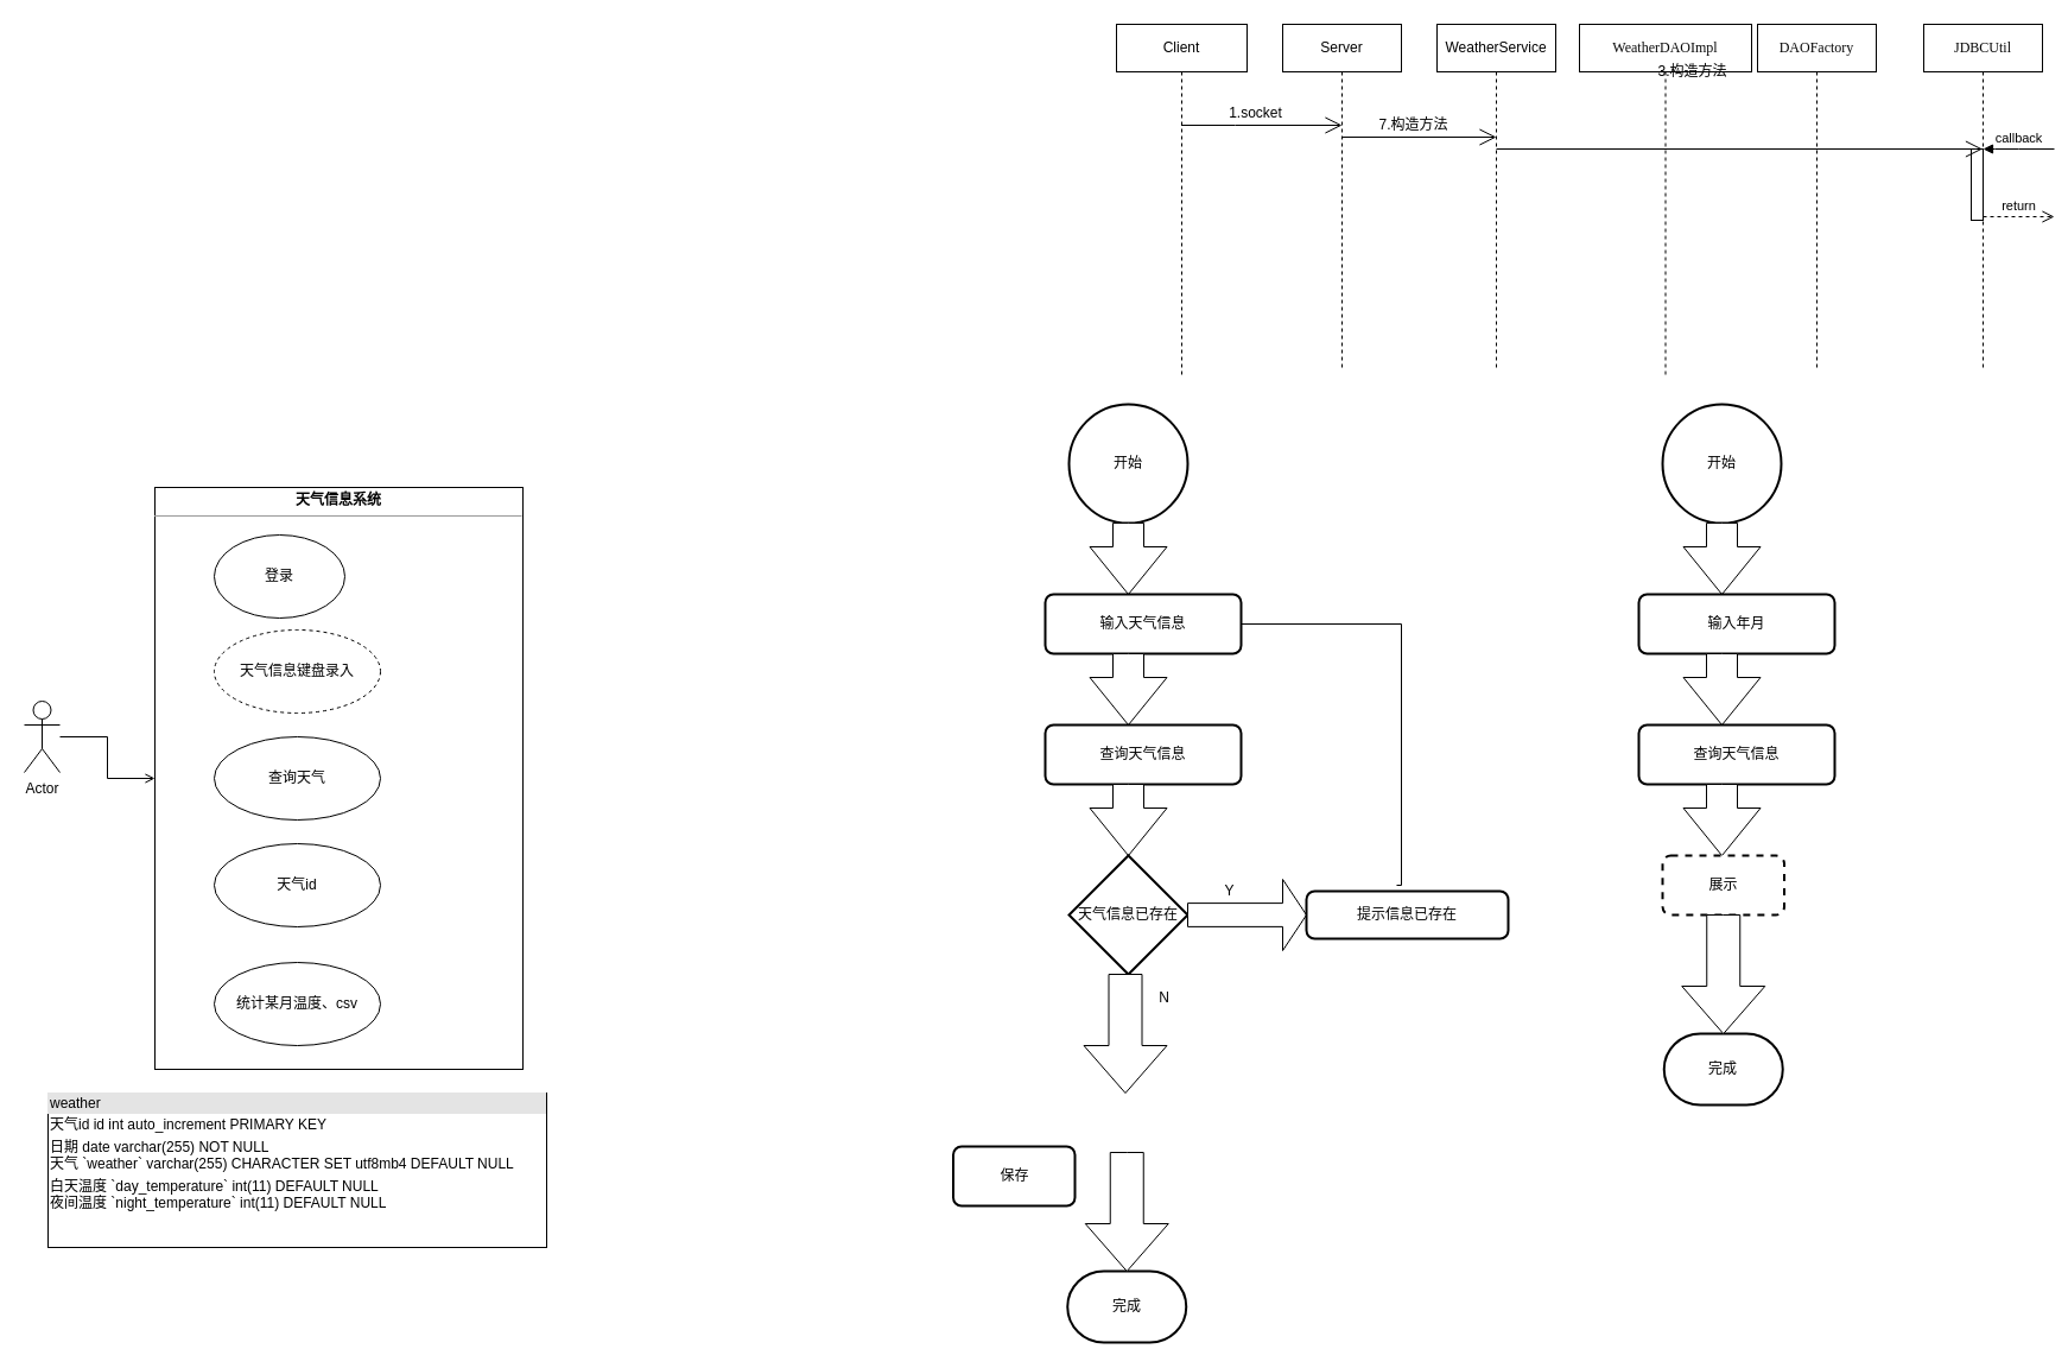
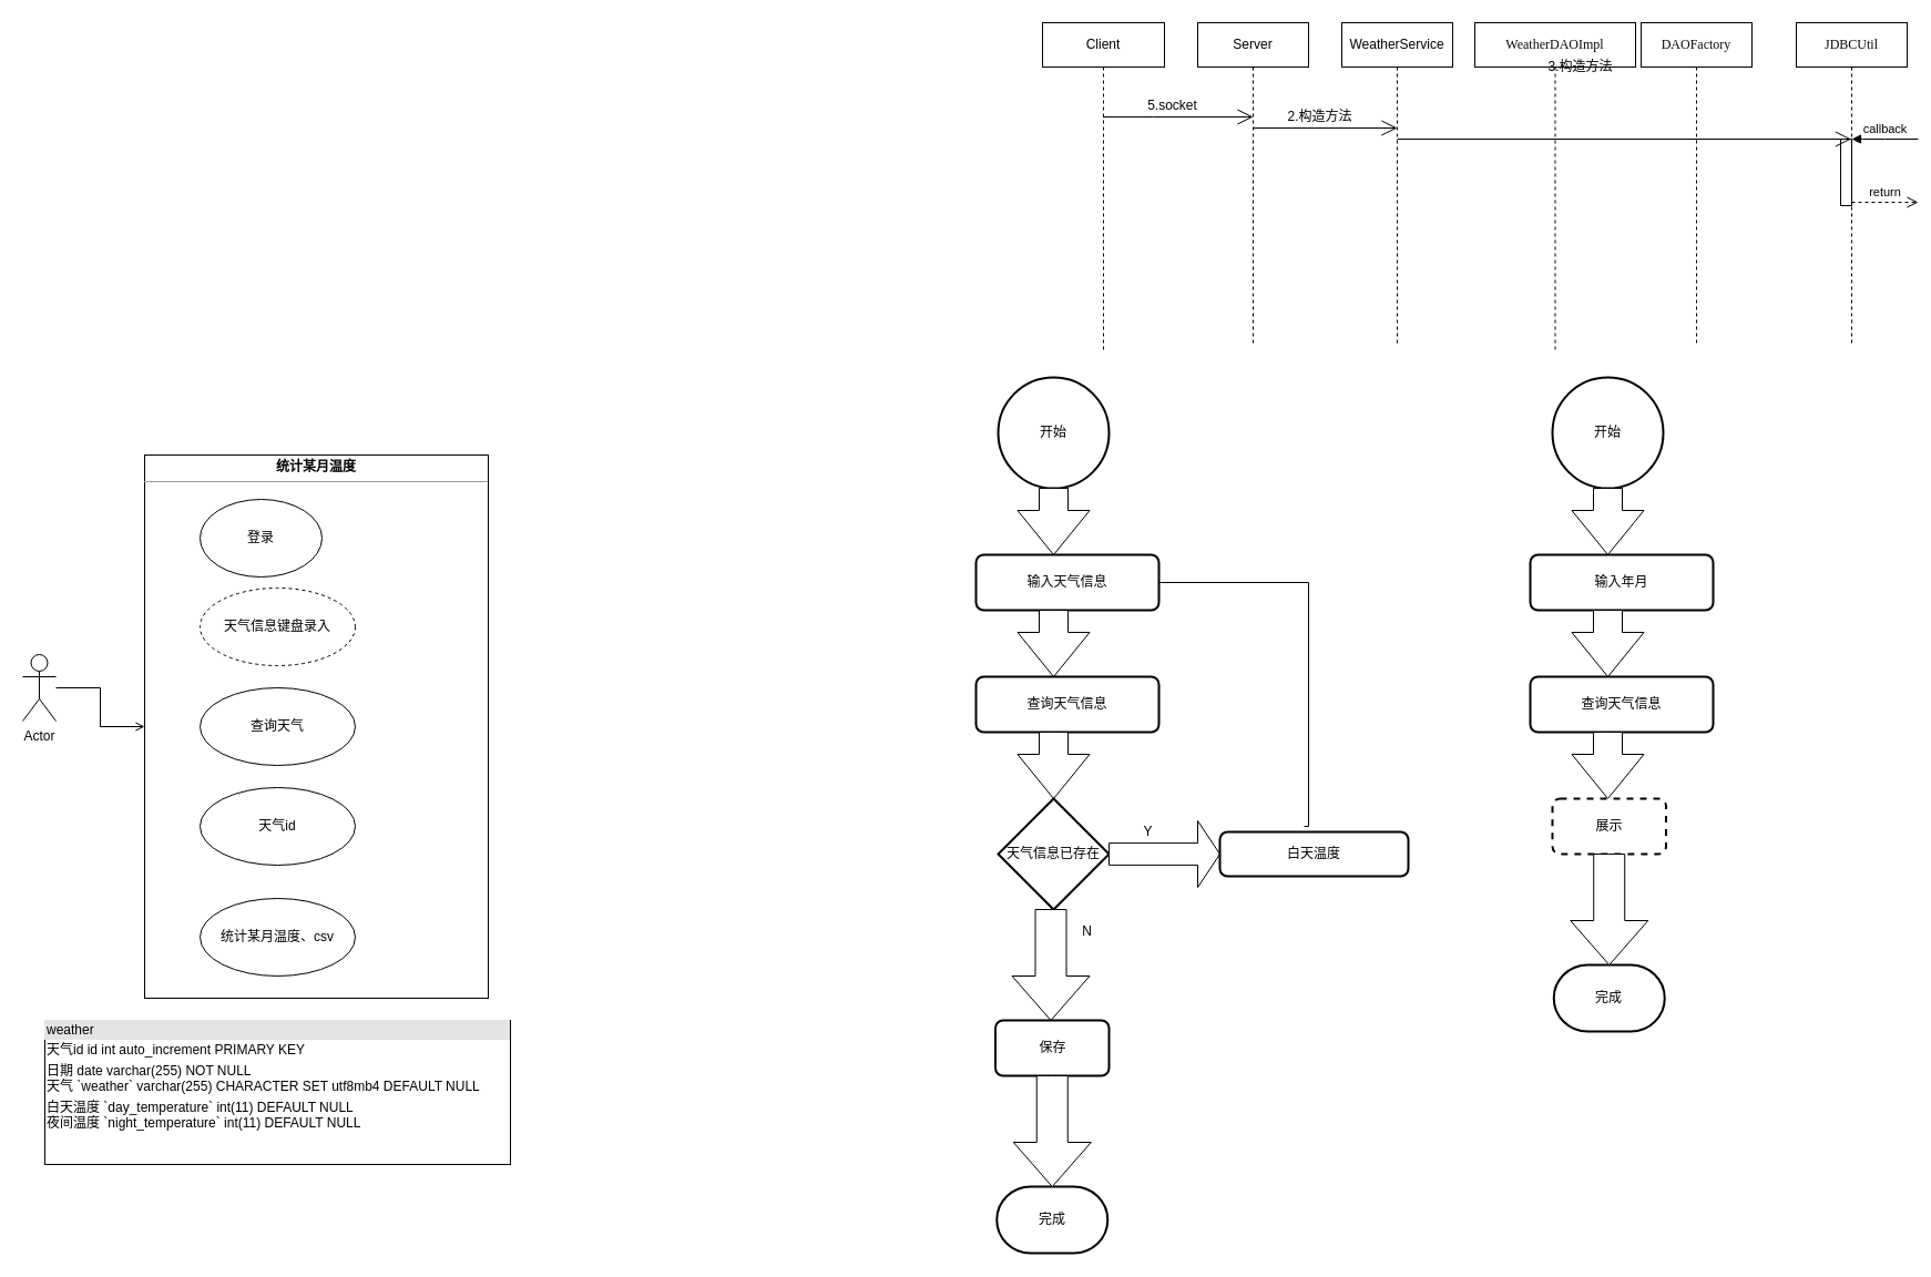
- <mxCell id="23" value="1.socket" style="text;html=1;align=center;verticalAlign=middle;resizable=0;points=[];autosize=1;strokeColor=none;fillColor=none;" vertex="1" parent="1"><mxGeometry x="1027" y="85" width="60" height="20" as="geometry" /></mxCell>
+ <mxCell id="23" value="5.socket" style="text;html=1;align=center;verticalAlign=middle;resizable=0;points=[];autosize=1;strokeColor=none;fillColor=none;" vertex="1" parent="1"><mxGeometry x="1027" y="85" width="60" height="20" as="geometry" /></mxCell>
- <mxCell id="24" value="7.构造方法" style="text;html=1;align=center;verticalAlign=middle;resizable=0;points=[];autosize=1;strokeColor=none;fillColor=none;" vertex="1" parent="1"><mxGeometry x="1155" y="95" width="70" height="20" as="geometry" /></mxCell>
+ <mxCell id="24" value="2.构造方法" style="text;html=1;align=center;verticalAlign=middle;resizable=0;points=[];autosize=1;strokeColor=none;fillColor=none;" vertex="1" parent="1"><mxGeometry x="1155" y="95" width="70" height="20" as="geometry" /></mxCell>
- <mxCell id="2" value="&lt;p style=&quot;margin:0px;margin-top:4px;text-align:center;&quot;&gt;&lt;b&gt;天气信息系统&lt;/b&gt;&lt;/p&gt;&lt;hr size=&quot;1&quot;&gt;&lt;div style=&quot;height:2px;&quot;&gt;&lt;/div&gt;" style="verticalAlign=top;align=left;overflow=fill;fontSize=12;fontFamily=Helvetica;html=1;" vertex="1" parent="1"><mxGeometry x="130" y="410" width="310" height="490" as="geometry" /></mxCell>
+ <mxCell id="2" value="&lt;p style=&quot;margin:0px;margin-top:4px;text-align:center;&quot;&gt;&lt;b&gt;统计某月温度&lt;/b&gt;&lt;/p&gt;&lt;hr size=&quot;1&quot;&gt;&lt;div style=&quot;height:2px;&quot;&gt;&lt;/div&gt;" style="verticalAlign=top;align=left;overflow=fill;fontSize=12;fontFamily=Helvetica;html=1;" vertex="1" parent="1"><mxGeometry x="130" y="410" width="310" height="490" as="geometry" /></mxCell>
- <mxCell id="35" value="提示信息已存在" style="rounded=1;whiteSpace=wrap;html=1;absoluteArcSize=1;arcSize=14;strokeWidth=2;" vertex="1" parent="1"><mxGeometry x="1100" y="750" width="170" height="40" as="geometry" /></mxCell>
+ <mxCell id="35" value="白天温度" style="rounded=1;whiteSpace=wrap;html=1;absoluteArcSize=1;arcSize=14;strokeWidth=2;" vertex="1" parent="1"><mxGeometry x="1100" y="750" width="170" height="40" as="geometry" /></mxCell>
- <mxCell id="39" value="保存" style="rounded=1;whiteSpace=wrap;html=1;absoluteArcSize=1;arcSize=14;strokeWidth=2;" vertex="1" parent="1"><mxGeometry x="802.5" y="965" width="102.5" height="50" as="geometry" /></mxCell>
+ <mxCell id="39" value="保存" style="rounded=1;whiteSpace=wrap;html=1;absoluteArcSize=1;arcSize=14;strokeWidth=2;" vertex="1" parent="1"><mxGeometry x="897.5" y="920" width="102.5" height="50" as="geometry" /></mxCell>
